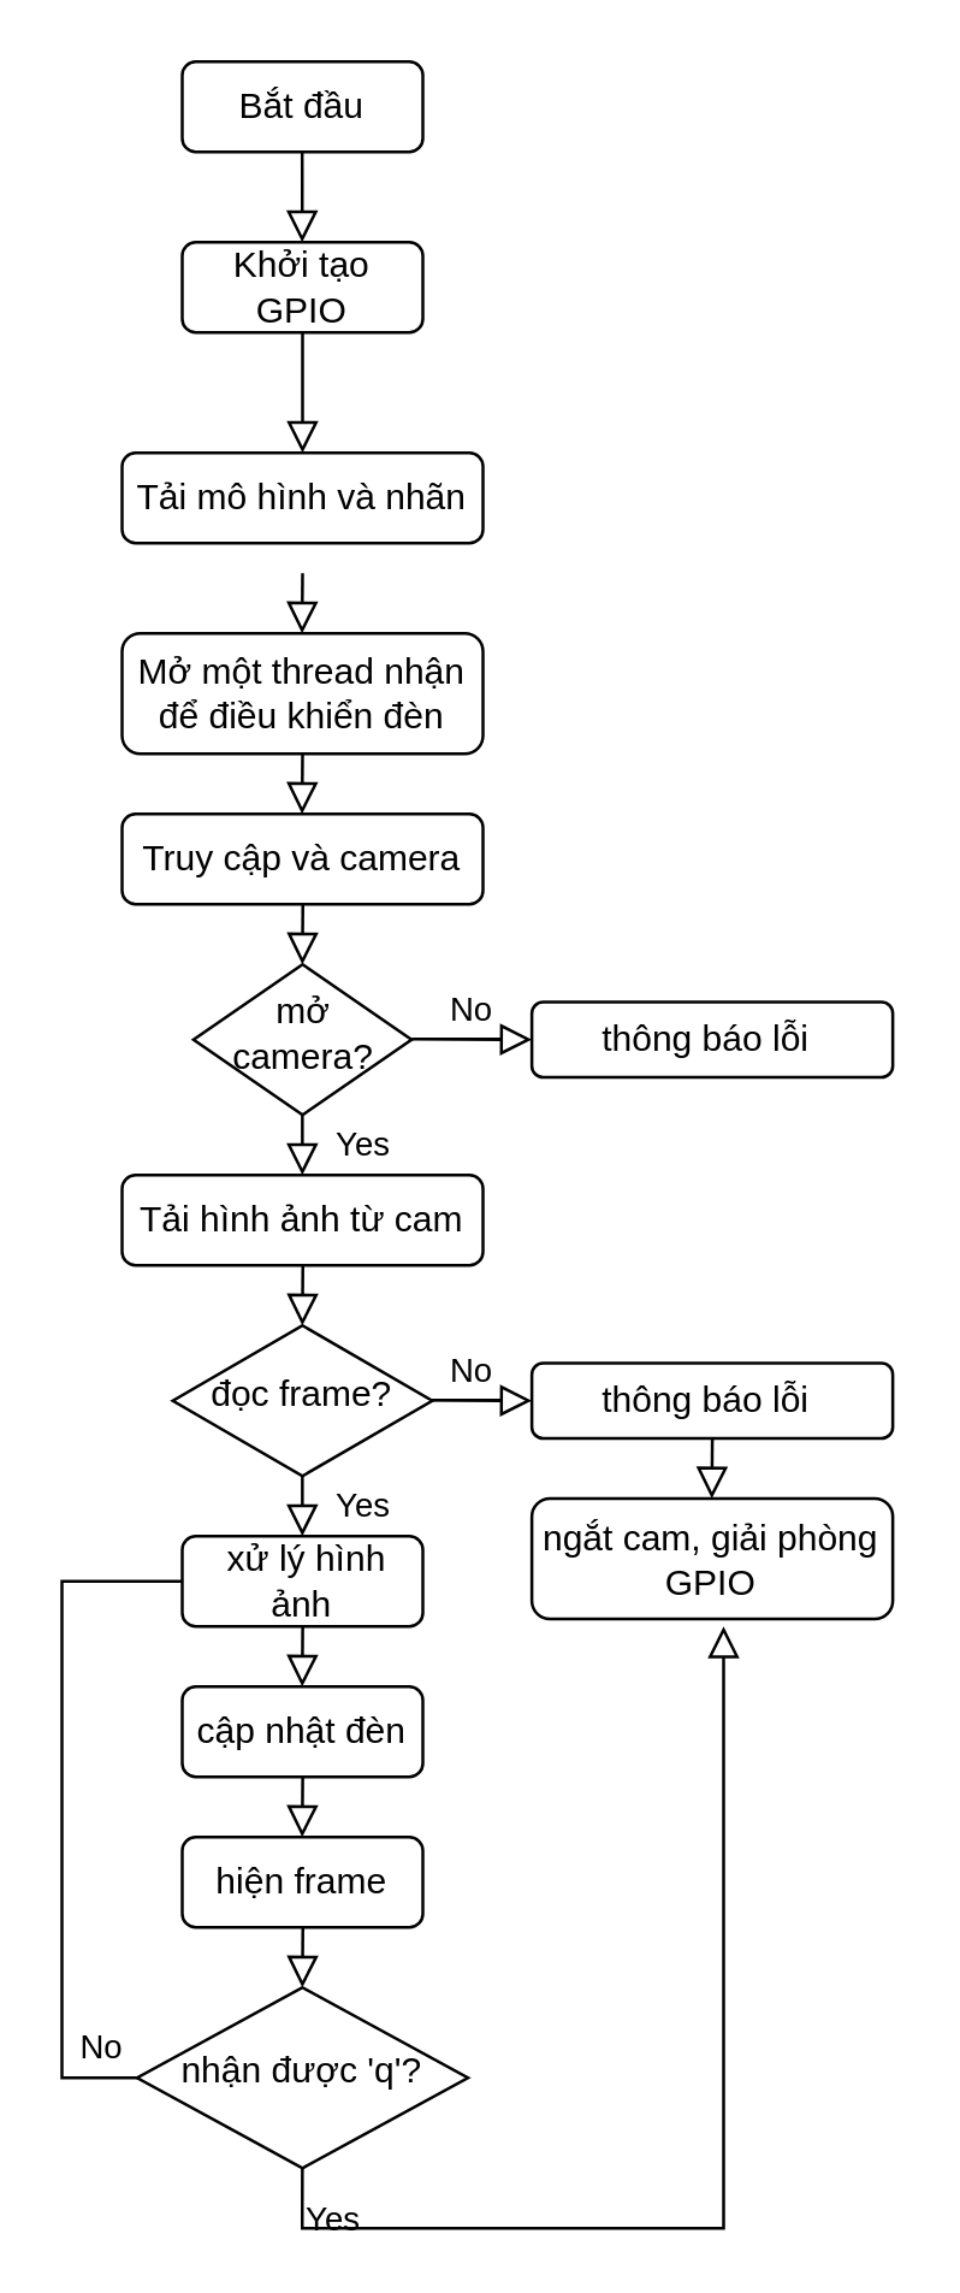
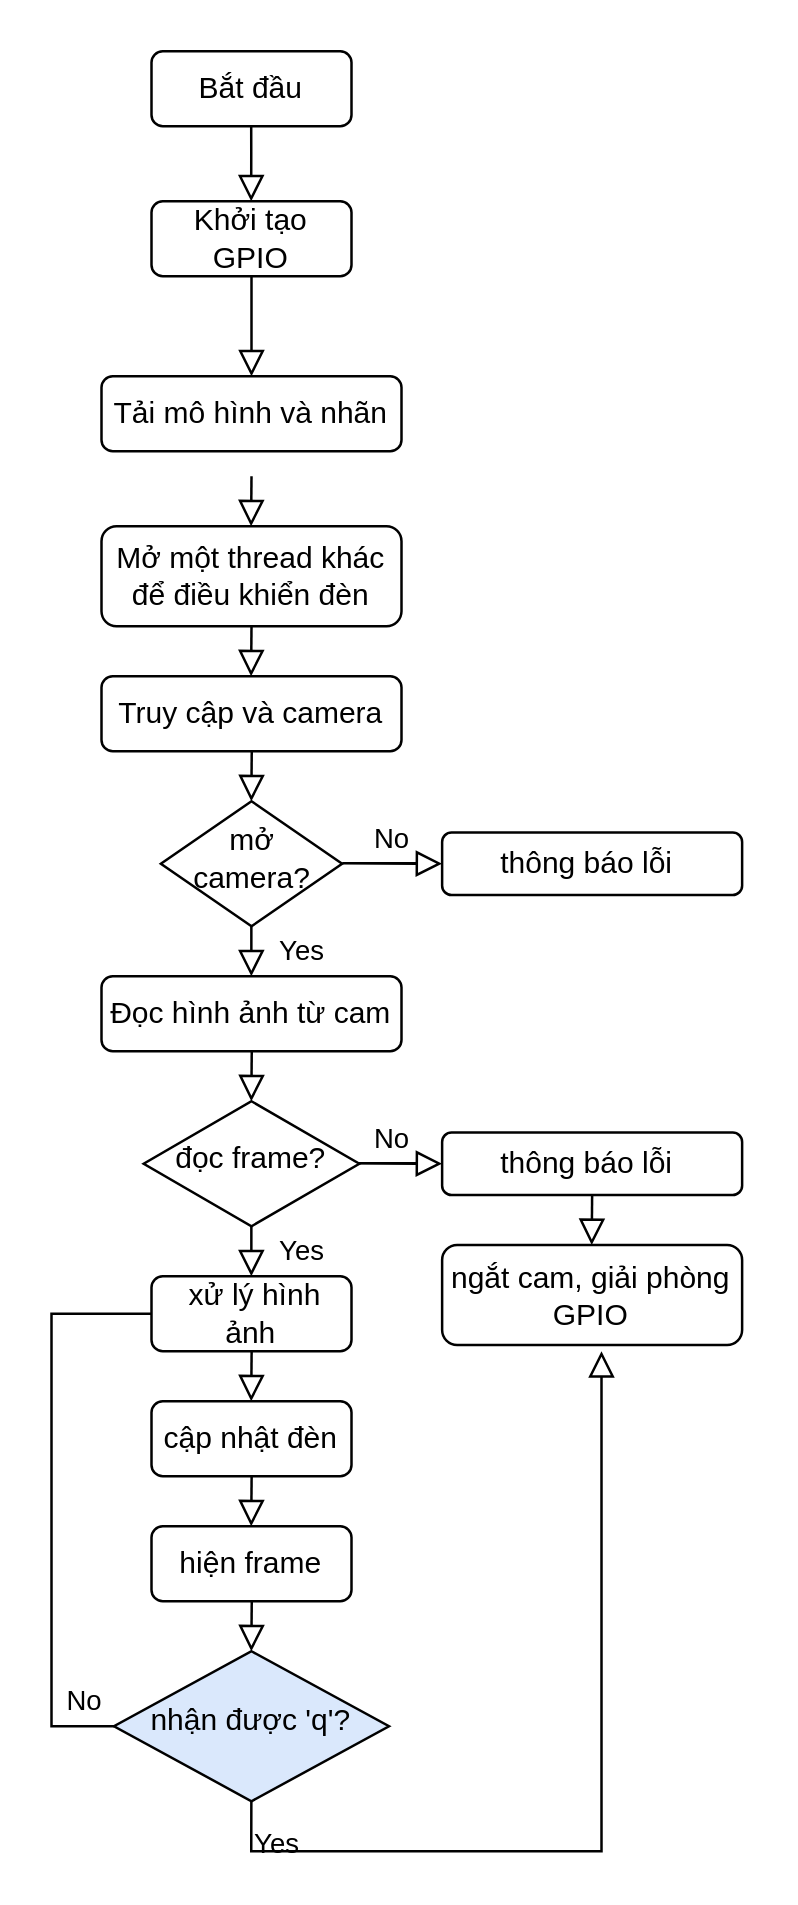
- <mxCell id="12" value="Mở một thread nhận để điều khiển đèn" style="rounded=1;whiteSpace=wrap;html=1;fontSize=12;glass=0;strokeWidth=1;shadow=0;" vertex="1" parent="1"><mxGeometry x="40" y="210" width="120" height="40" as="geometry" /></mxCell>
+ <mxCell id="12" value="Mở một thread khác để điều khiển đèn" style="rounded=1;whiteSpace=wrap;html=1;fontSize=12;glass=0;strokeWidth=1;shadow=0;" vertex="1" parent="1"><mxGeometry x="40" y="210" width="120" height="40" as="geometry" /></mxCell>
- <mxCell id="8" value="Tải hình ảnh từ cam" style="rounded=1;whiteSpace=wrap;html=1;fontSize=12;glass=0;strokeWidth=1;shadow=0;" parent="1" vertex="1"><mxGeometry x="40" y="390" width="120" height="30" as="geometry" /></mxCell>
+ <mxCell id="8" value="Đọc hình ảnh từ cam" style="rounded=1;whiteSpace=wrap;html=1;fontSize=12;glass=0;strokeWidth=1;shadow=0;" parent="1" vertex="1"><mxGeometry x="40" y="390" width="120" height="30" as="geometry" /></mxCell>
- <mxCell id="30" value="nhận được 'q'?" style="rhombus;whiteSpace=wrap;html=1;shadow=0;fontFamily=Helvetica;fontSize=12;align=center;strokeWidth=1;spacing=6;spacingTop=-4;" vertex="1" parent="1"><mxGeometry x="45" y="660" width="110" height="60" as="geometry" /></mxCell>
+ <mxCell id="30" value="nhận được 'q'?" style="rhombus;whiteSpace=wrap;html=1;shadow=0;fontFamily=Helvetica;fontSize=12;align=center;strokeWidth=1;spacing=6;spacingTop=-4;fillColor=#dae8fc;" vertex="1" parent="1"><mxGeometry x="45" y="660" width="110" height="60" as="geometry" /></mxCell>
